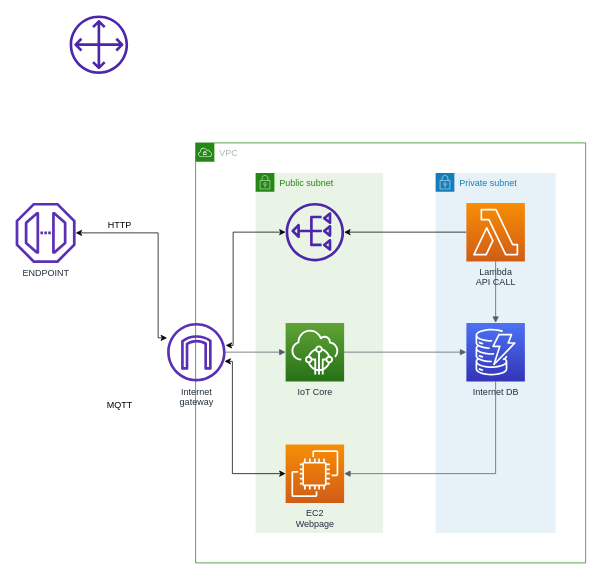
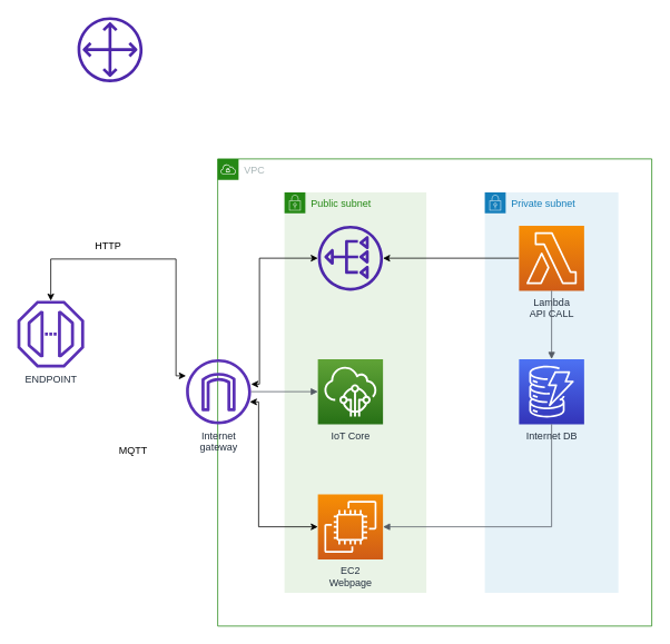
- <mxCell id="19" value="HTTP" style="text;html=1;strokeColor=none;fillColor=none;align=center;verticalAlign=middle;whiteSpace=wrap;rounded=0;" parent="1" vertex="1"><mxGeometry x="139" y="290" width="40" height="20" as="geometry" /></mxCell>
+ <mxCell id="19" value="HTTP" style="text;html=1;strokeColor=none;fillColor=none;align=center;verticalAlign=middle;whiteSpace=wrap;rounded=0;" parent="1" vertex="1"><mxGeometry x="109" y="285" width="40" height="20" as="geometry" /></mxCell>
- <mxCell id="12" value="ENDPOINT" style="outlineConnect=0;fontColor=#232F3E;gradientColor=none;fillColor=#5A30B5;strokeColor=none;dashed=0;verticalLabelPosition=bottom;verticalAlign=top;align=center;html=1;fontSize=12;fontStyle=0;aspect=fixed;pointerEvents=1;shape=mxgraph.aws4.endpoint;" parent="1" vertex="1"><mxGeometry x="20" y="270" width="80" height="80" as="geometry" /></mxCell>
+ <mxCell id="12" value="ENDPOINT" style="outlineConnect=0;fontColor=#232F3E;gradientColor=none;fillColor=#5A30B5;strokeColor=none;dashed=0;verticalLabelPosition=bottom;verticalAlign=top;align=center;html=1;fontSize=12;fontStyle=0;aspect=fixed;pointerEvents=1;shape=mxgraph.aws4.endpoint;" parent="1" vertex="1"><mxGeometry x="20" y="360" width="80" height="80" as="geometry" /></mxCell>
- <mxCell id="13" value="" style="edgeStyle=orthogonalEdgeStyle;html=1;endArrow=block;elbow=vertical;startArrow=none;endFill=1;strokeColor=#545B64;rounded=0;" parent="1" source="8" target="5" edge="1"><mxGeometry width="100" relative="1" as="geometry"><mxPoint x="480" y="475" as="sourcePoint" /><mxPoint x="580" y="475" as="targetPoint" /></mxGeometry></mxCell>
